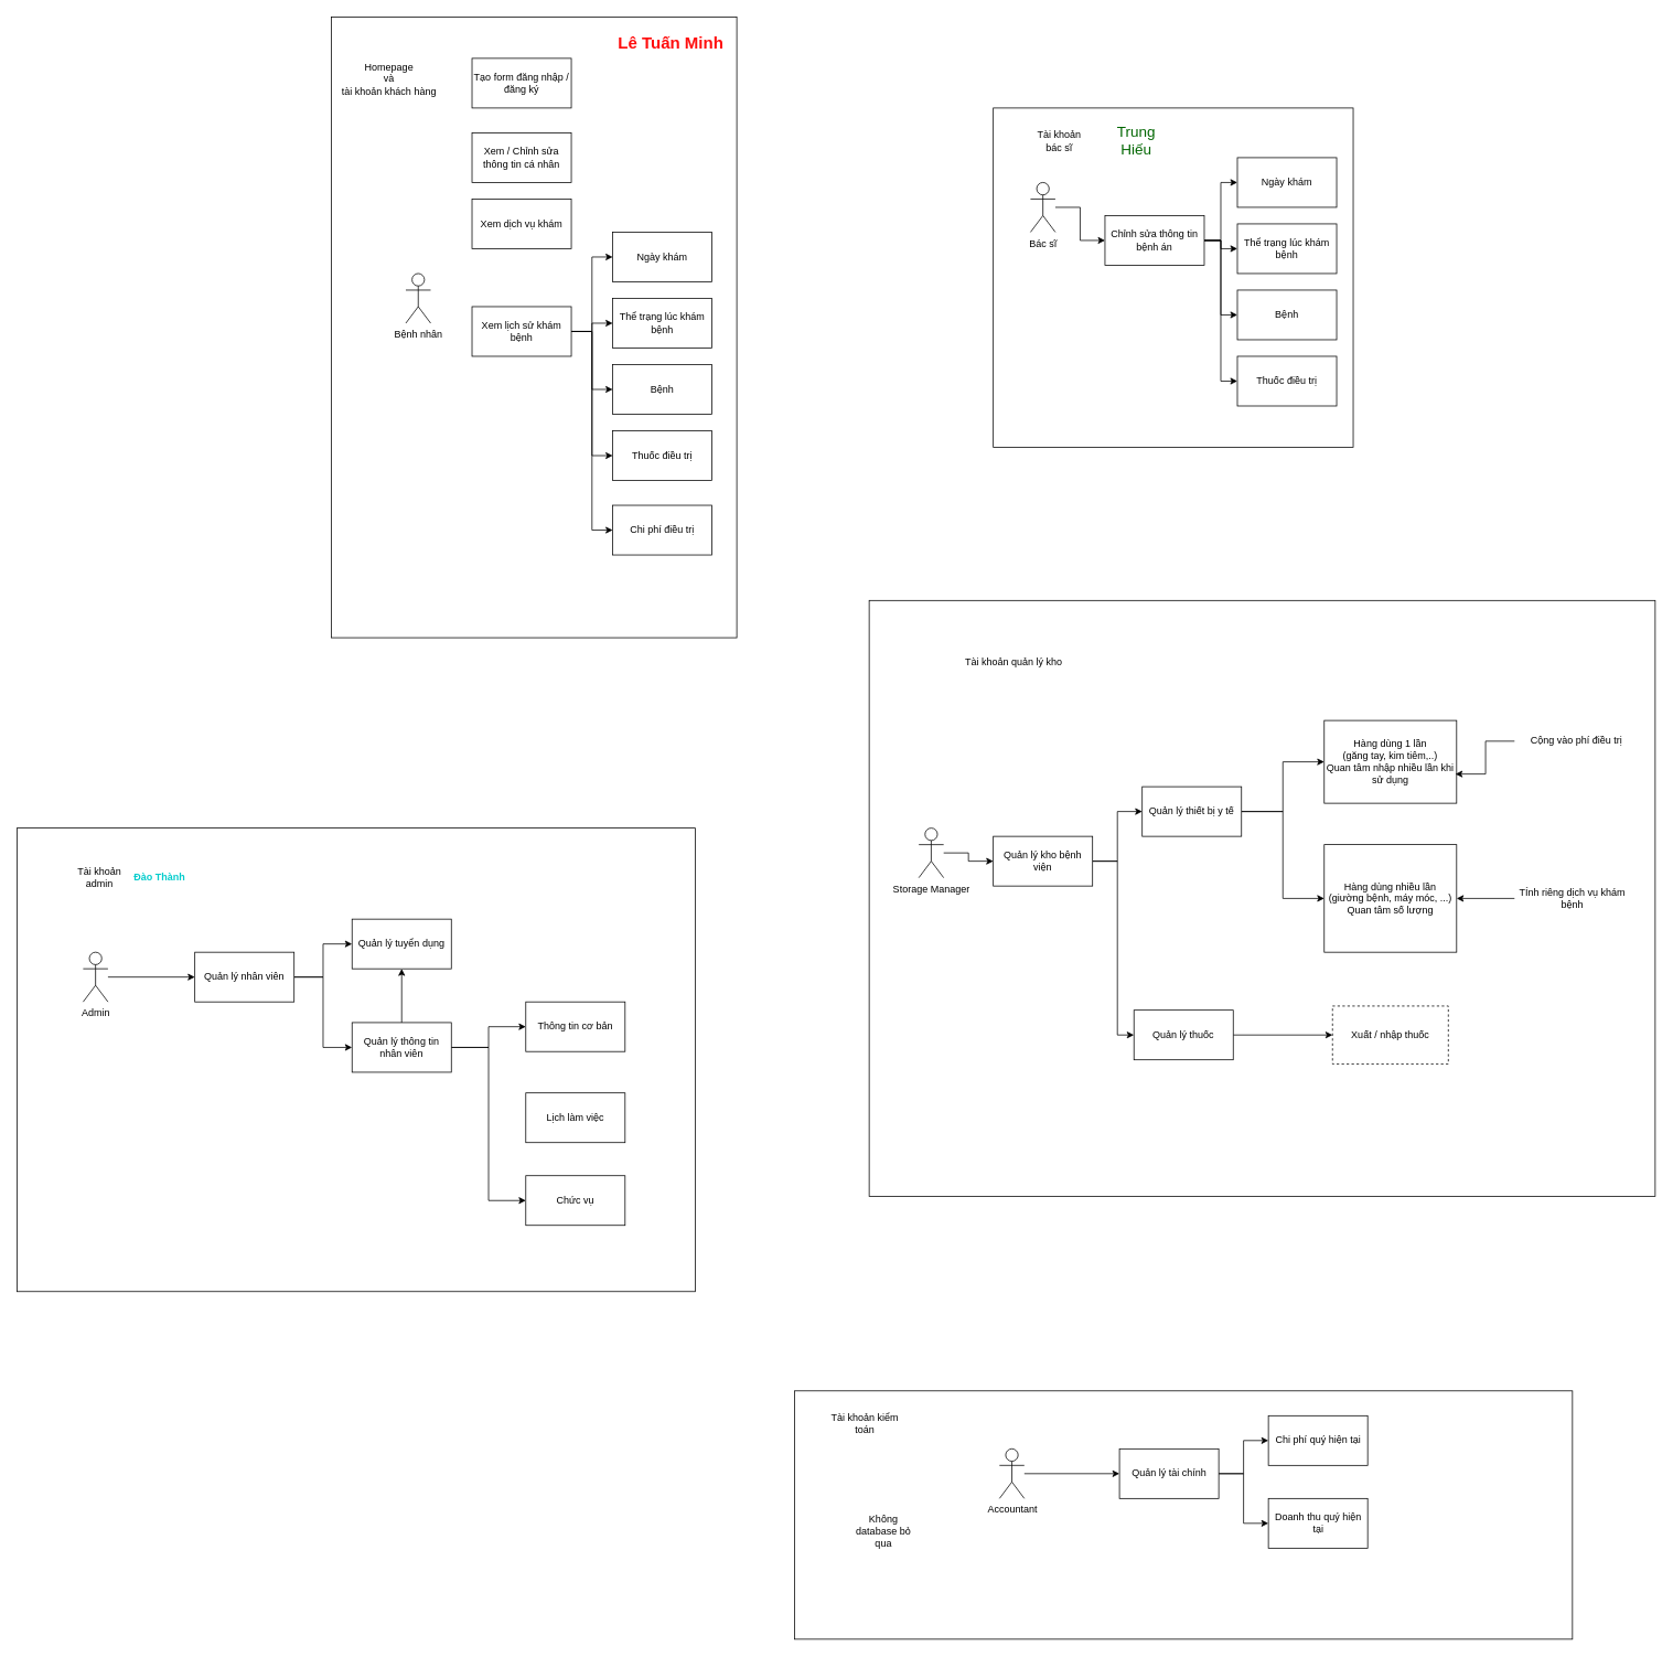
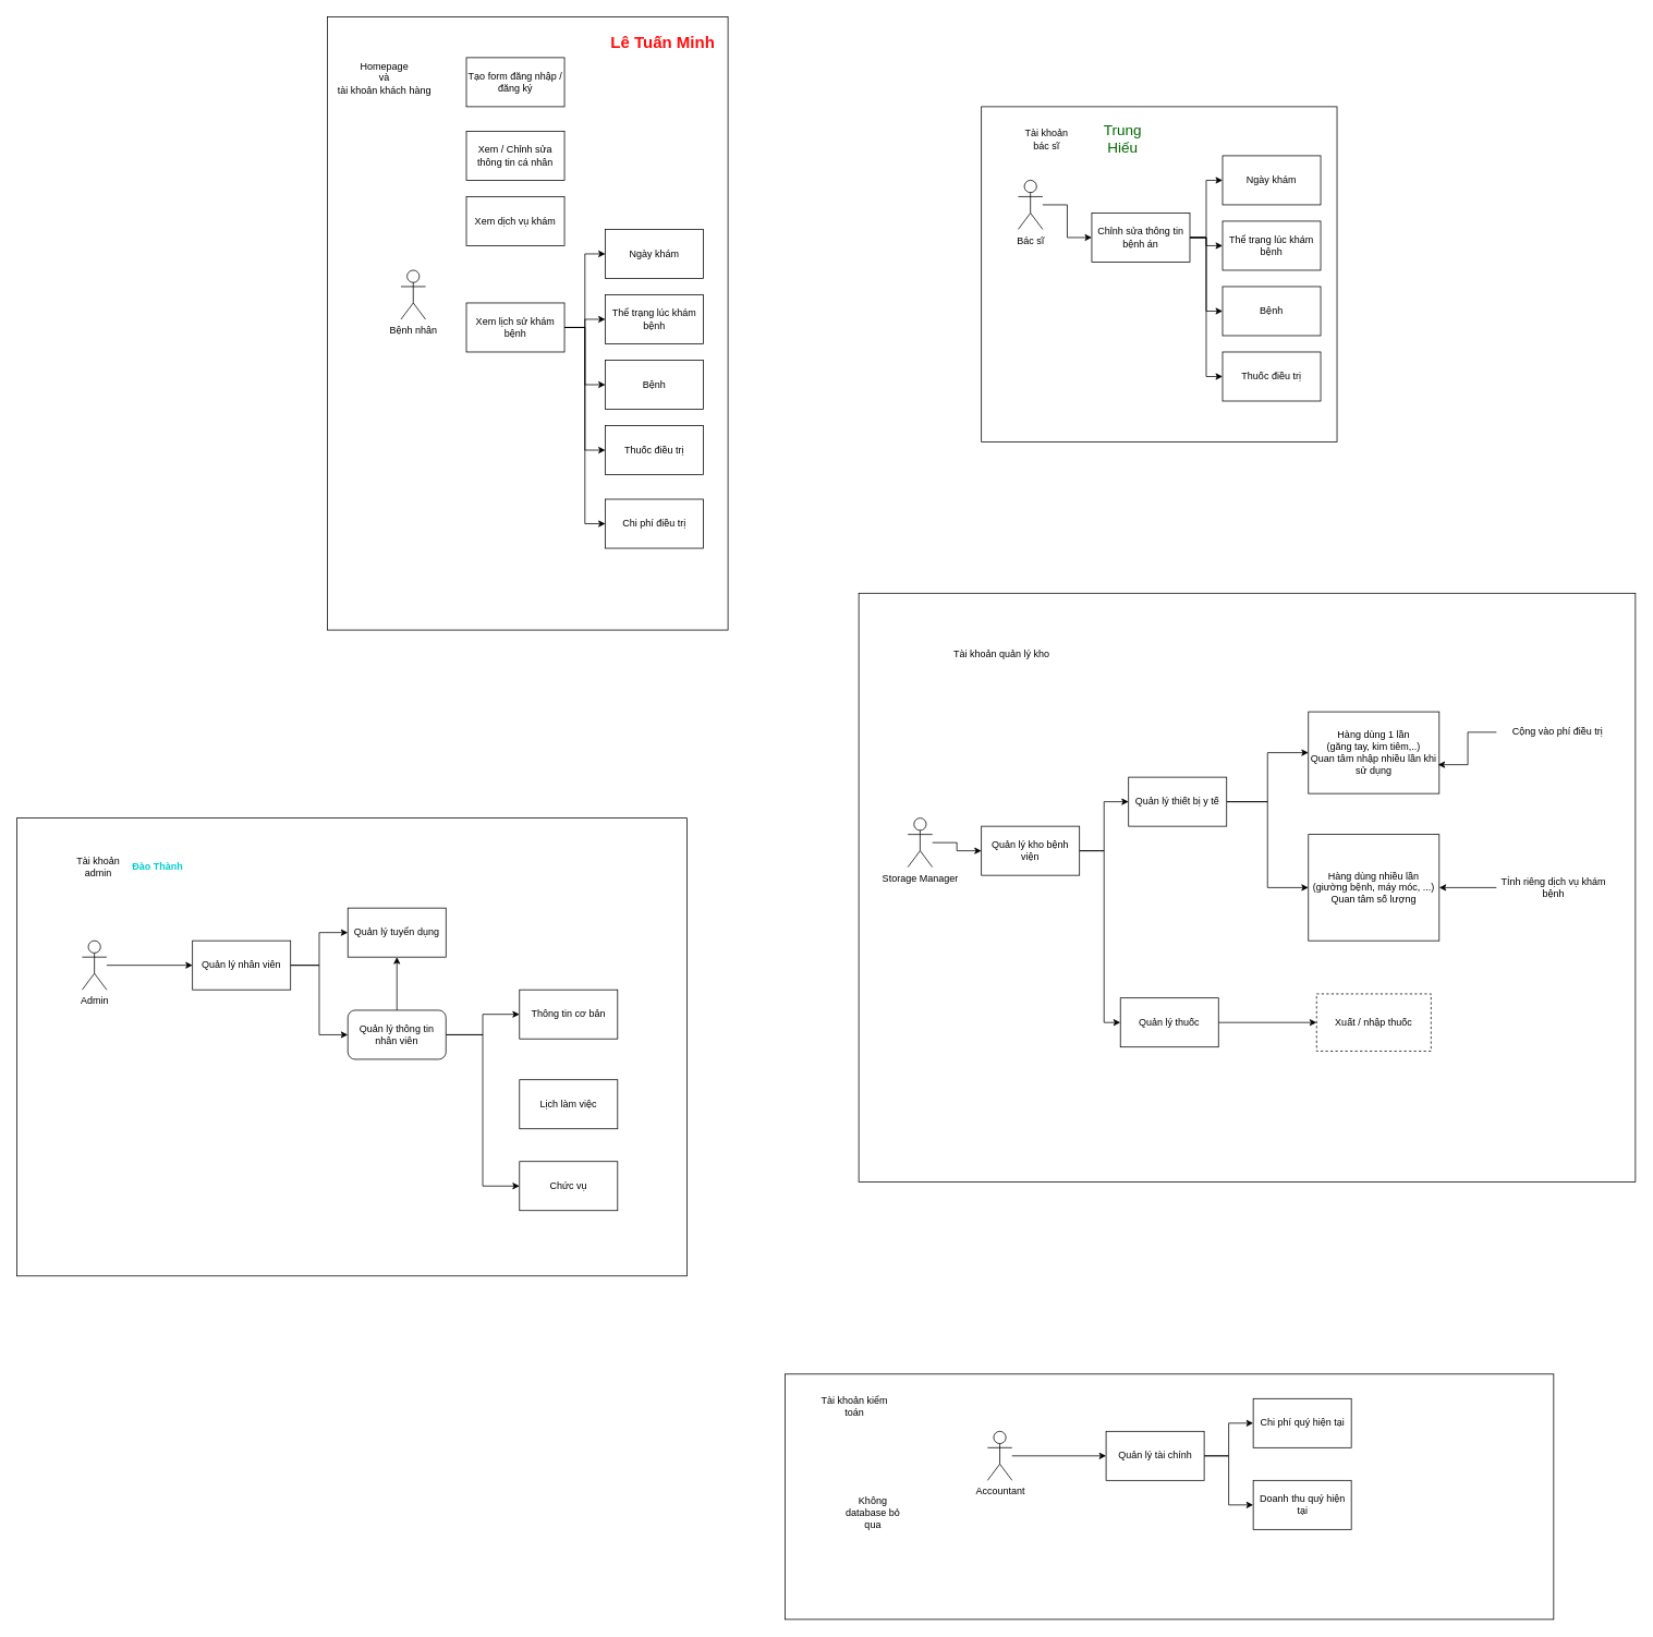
- <mxCell id="59" value="Quản lý thông tin nhân viên" style="rounded=0;whiteSpace=wrap;html=1;" parent="1" vertex="1"><mxGeometry x="425" y="1235" width="120" height="60" as="geometry" /></mxCell>
+ <mxCell id="59" value="Quản lý thông tin nhân viên" style="whiteSpace=wrap;html=1;rounded=1;" parent="1" vertex="1"><mxGeometry x="425" y="1235" width="120" height="60" as="geometry" /></mxCell>
